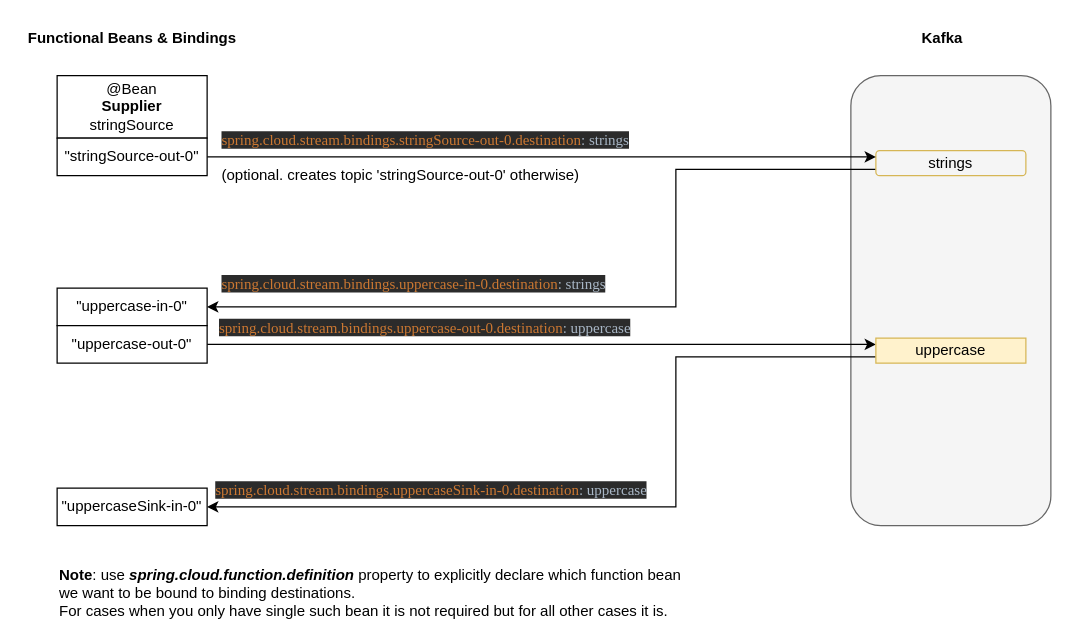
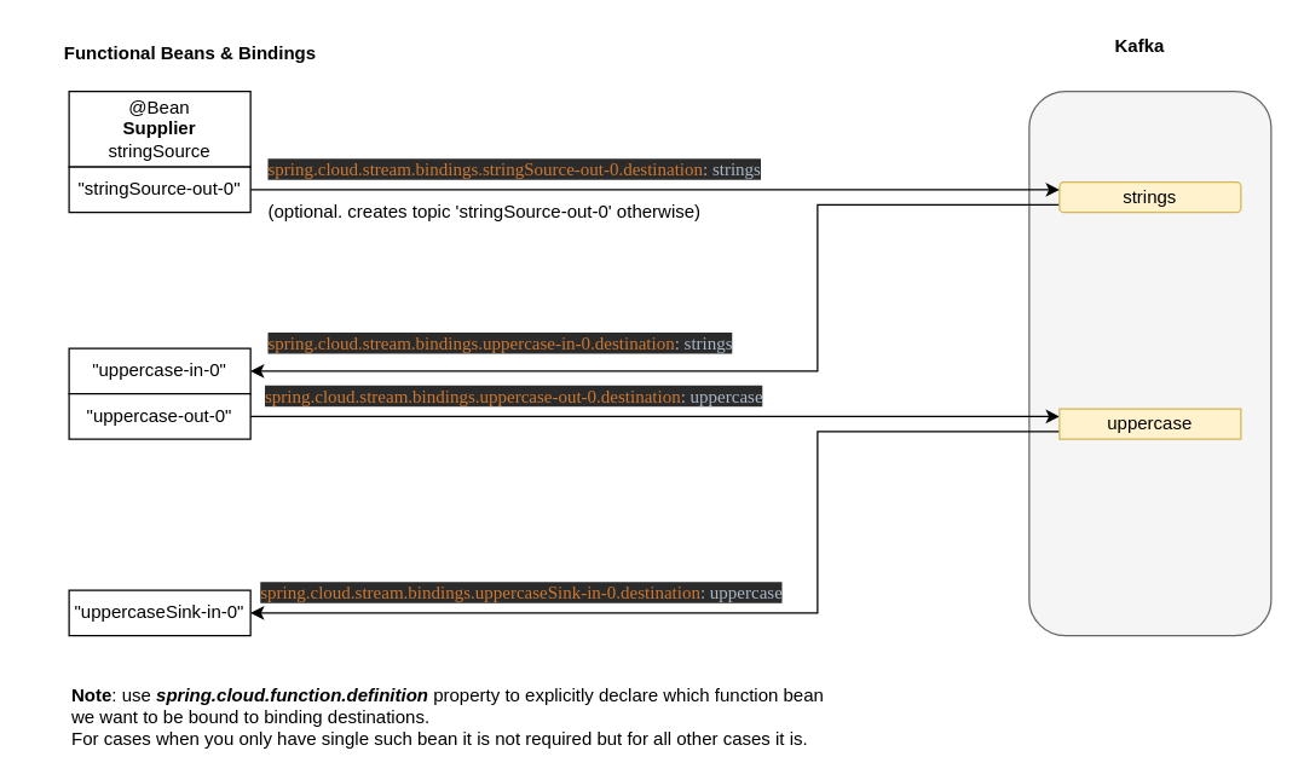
- <mxCell id="11" value="Functional Beans &amp;amp; Bindings" style="text;html=1;resizable=0;points=[];autosize=1;align=left;verticalAlign=top;spacingTop=-4;fontStyle=1" vertex="1" parent="1"><mxGeometry x="20" y="20" width="170" height="20" as="geometry" /></mxCell>
+ <mxCell id="11" value="Functional Beans &amp;amp; Bindings" style="text;html=1;resizable=0;points=[];autosize=1;align=left;verticalAlign=top;spacingTop=-4;fontStyle=1" vertex="1" parent="1"><mxGeometry x="40" y="25" width="170" height="20" as="geometry" /></mxCell>
- <mxCell id="7" value="strings" style="rounded=1;whiteSpace=wrap;html=1;align=center;fillColor=#f5f5f5;strokeColor=#d6b656;" vertex="1" parent="1"><mxGeometry x="700" y="120" width="120" height="20" as="geometry" /></mxCell>
+ <mxCell id="7" value="strings" style="rounded=1;whiteSpace=wrap;html=1;align=center;fillColor=#fff2cc;strokeColor=#d6b656;" vertex="1" parent="1"><mxGeometry x="700" y="120" width="120" height="20" as="geometry" /></mxCell>
